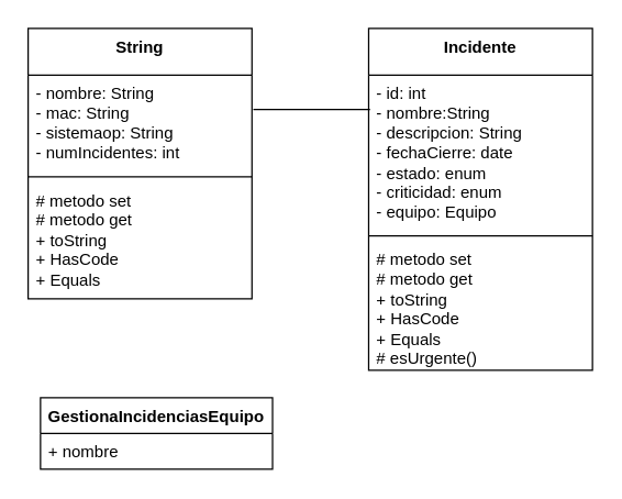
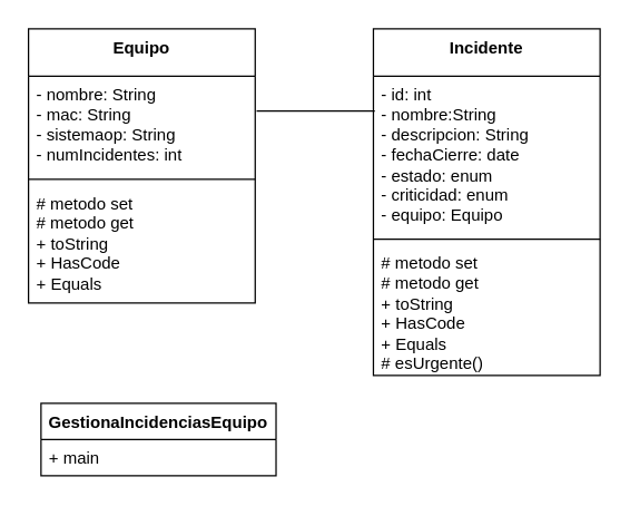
- <mxCell id="2" value="String" style="swimlane;fontStyle=1;align=center;verticalAlign=top;childLayout=stackLayout;horizontal=1;startSize=34;horizontalStack=0;resizeParent=1;resizeParentMax=0;resizeLast=0;collapsible=1;marginBottom=0;whiteSpace=wrap;html=1;autosize=1;" vertex="1" parent="1"><mxGeometry x="20" y="20" width="163" height="197" as="geometry" /></mxCell>
+ <mxCell id="2" value="Equipo" style="swimlane;fontStyle=1;align=center;verticalAlign=top;childLayout=stackLayout;horizontal=1;startSize=34;horizontalStack=0;resizeParent=1;resizeParentMax=0;resizeLast=0;collapsible=1;marginBottom=0;whiteSpace=wrap;html=1;autosize=1;" vertex="1" parent="1"><mxGeometry x="20" y="20" width="163" height="197" as="geometry" /></mxCell>
- <mxCell id="11" value="+ nombre" style="text;strokeColor=none;fillColor=none;align=left;verticalAlign=top;spacingLeft=4;spacingRight=4;overflow=hidden;rotatable=0;points=[[0,0.5],[1,0.5]];portConstraint=eastwest;whiteSpace=wrap;html=1;autosize=1;" vertex="1" parent="10"><mxGeometry y="26" width="169" height="26" as="geometry" /></mxCell>
+ <mxCell id="11" value="+ main" style="text;strokeColor=none;fillColor=none;align=left;verticalAlign=top;spacingLeft=4;spacingRight=4;overflow=hidden;rotatable=0;points=[[0,0.5],[1,0.5]];portConstraint=eastwest;whiteSpace=wrap;html=1;autosize=1;" vertex="1" parent="10"><mxGeometry y="26" width="169" height="26" as="geometry" /></mxCell>
